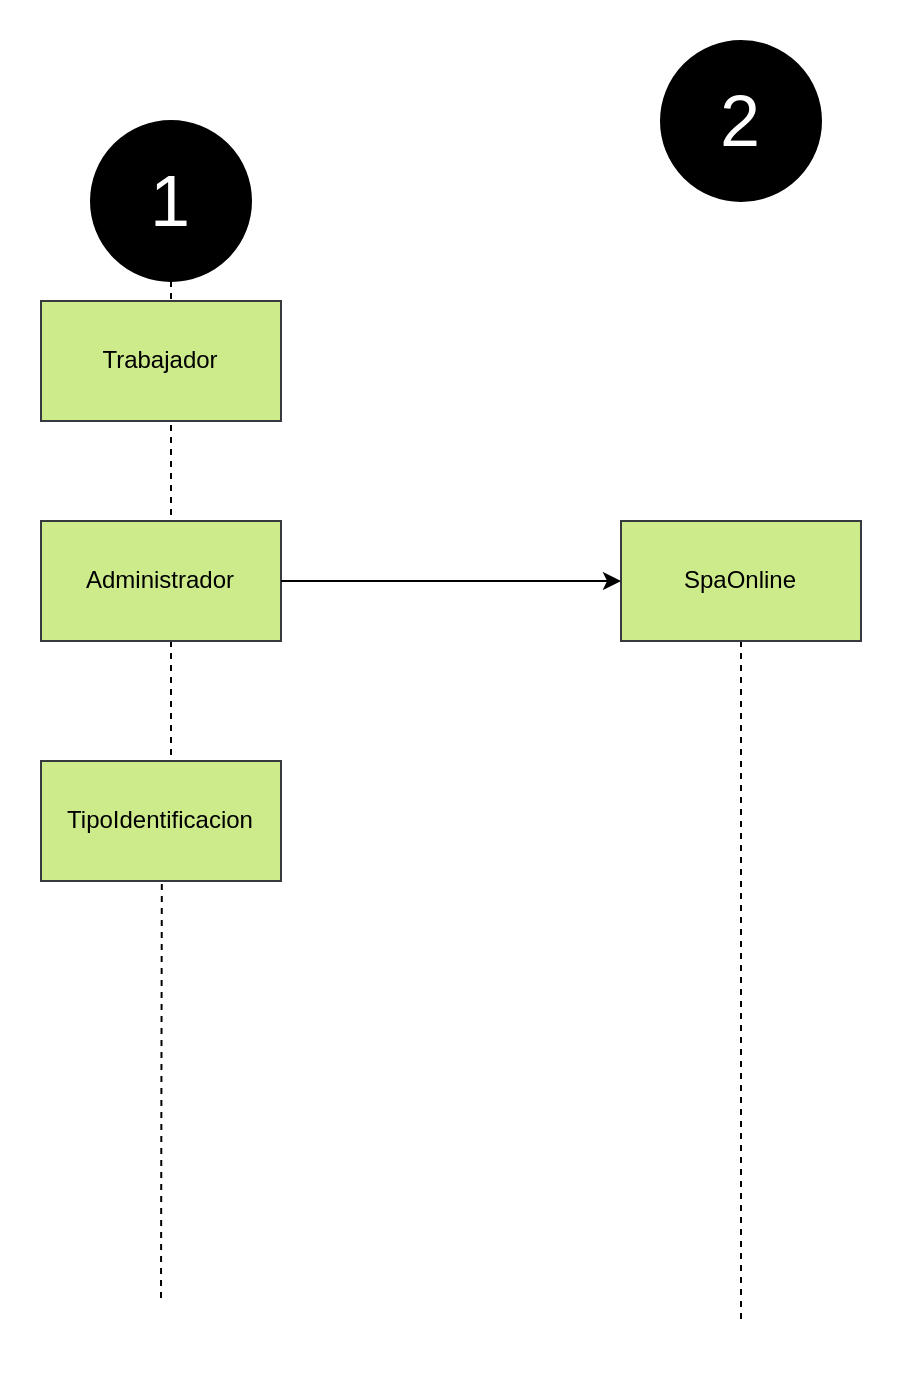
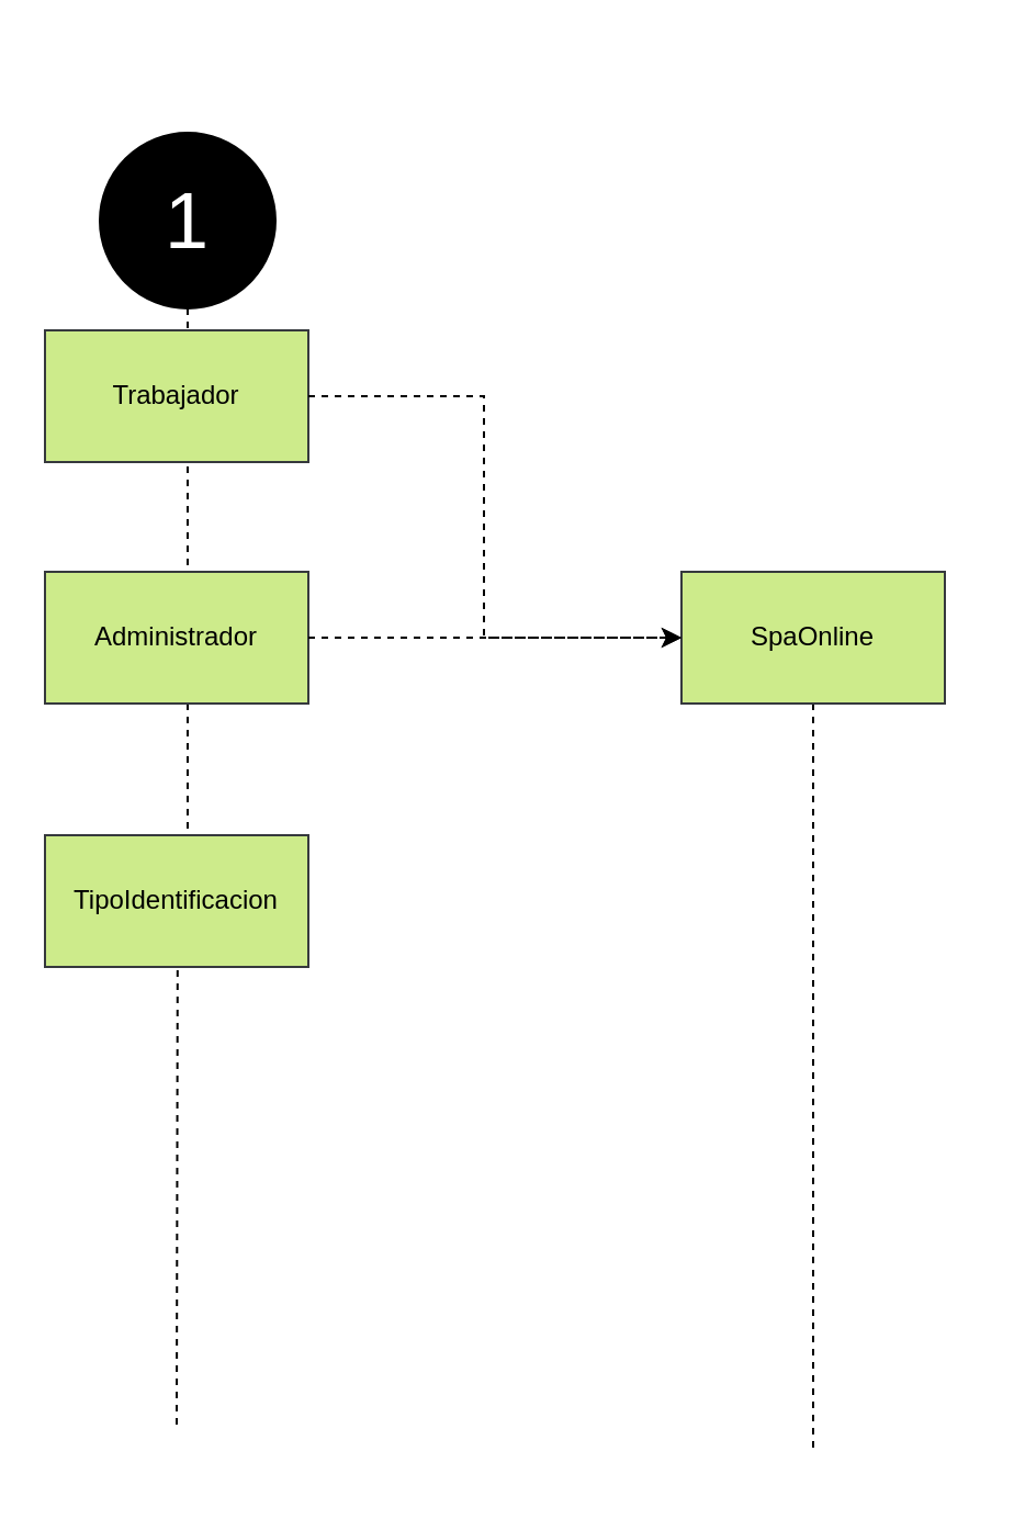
- <mxCell id="9" value="&lt;font color=&quot;#ffffff&quot; style=&quot;font-size: 36px;&quot;&gt;2&lt;/font&gt;" style="ellipse;whiteSpace=wrap;html=1;aspect=fixed;fillColor=#000000;" parent="8" vertex="1"><mxGeometry width="80" height="80" as="geometry" /></mxCell>
+ <mxCell id="13" style="edgeStyle=orthogonalEdgeStyle;rounded=0;orthogonalLoop=1;jettySize=auto;html=1;dashed=1;" parent="1" source="5" target="11" edge="1"><mxGeometry relative="1" as="geometry"><Array as="points"><mxPoint x="220" y="180" /><mxPoint x="220" y="290" /></Array></mxGeometry></mxCell>
- <mxCell id="12" style="edgeStyle=orthogonalEdgeStyle;rounded=0;orthogonalLoop=1;jettySize=auto;html=1;dashed=0;" parent="1" source="6" target="11" edge="1"><mxGeometry relative="1" as="geometry" /></mxCell>
+ <mxCell id="12" style="edgeStyle=orthogonalEdgeStyle;rounded=0;orthogonalLoop=1;jettySize=auto;html=1;dashed=1;" parent="1" source="6" target="11" edge="1"><mxGeometry relative="1" as="geometry" /></mxCell>
